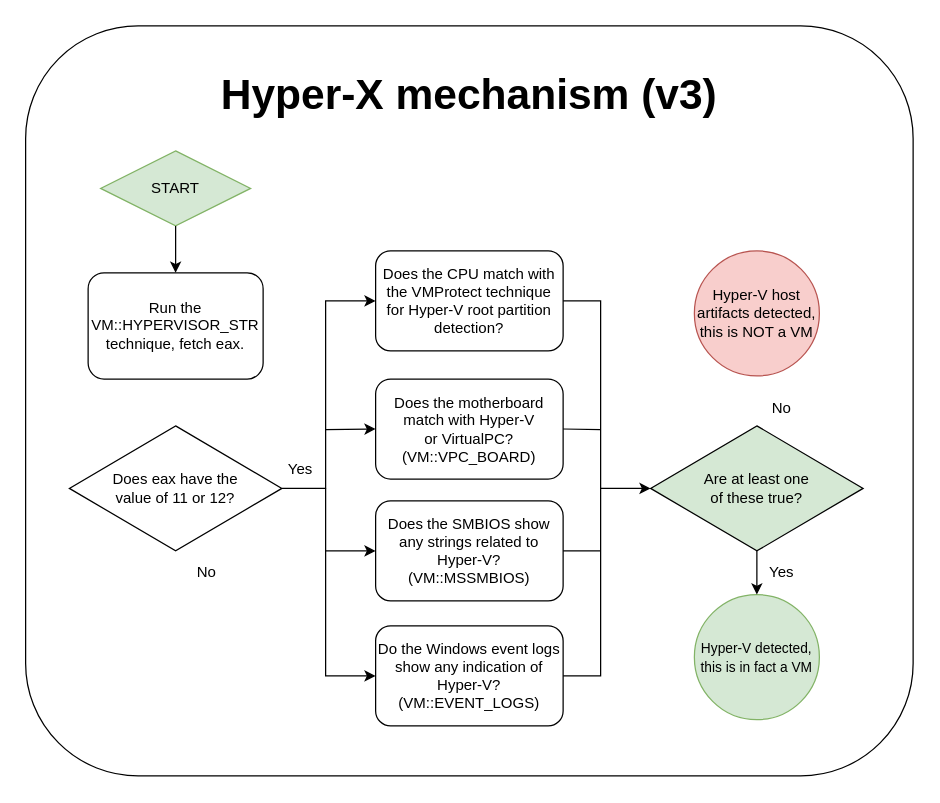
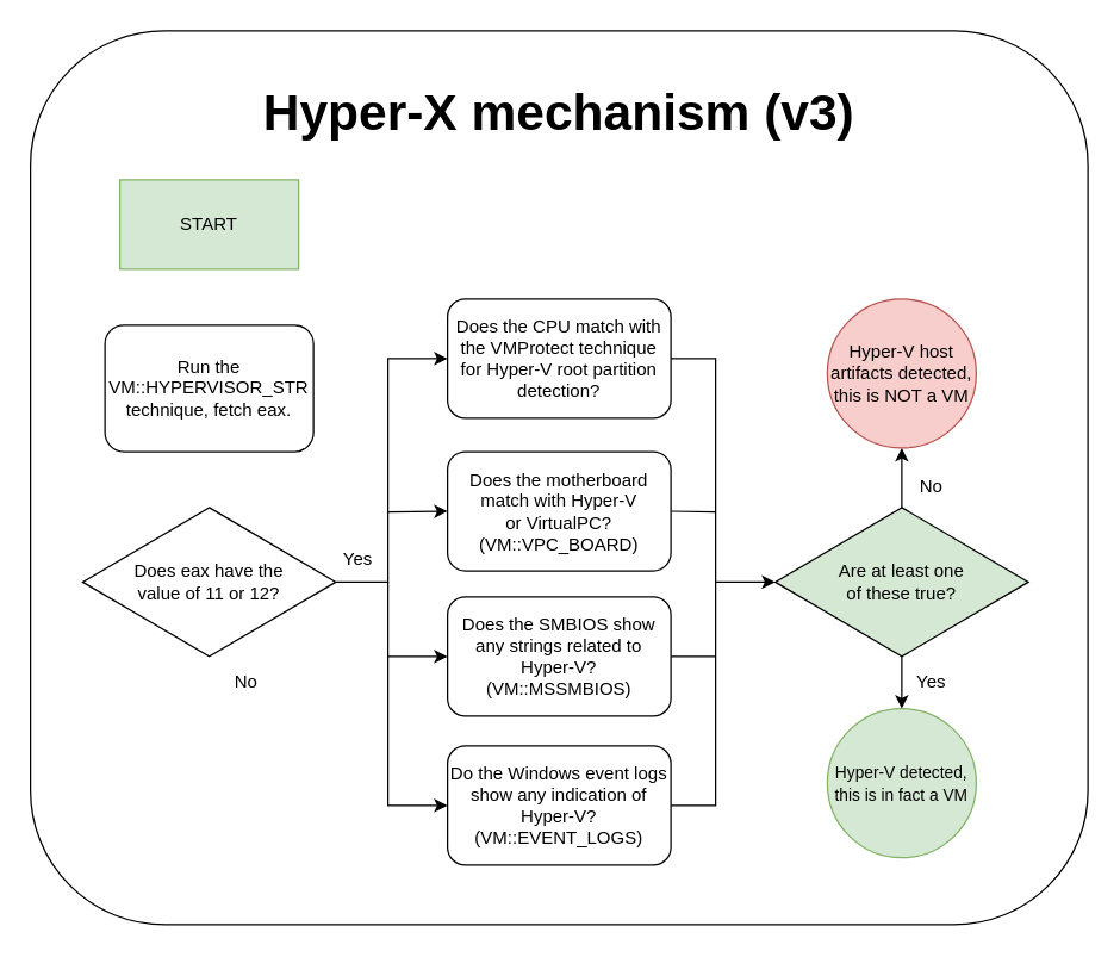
- <mxCell id="3" value="START" style="rhombus;whiteSpace=wrap;html=1;fillColor=#d5e8d4;strokeColor=#82b366;" parent="1" vertex="1"><mxGeometry x="80" y="120" width="120" height="60" as="geometry" /></mxCell>
+ <mxCell id="3" value="START" style="rounded=0;whiteSpace=wrap;html=1;fillColor=#d5e8d4;strokeColor=#82b366;" parent="1" vertex="1"><mxGeometry x="80" y="120" width="120" height="60" as="geometry" /></mxCell>
- <mxCell id="13" value="" style="endArrow=classic;html=1;rounded=0;exitX=0.5;exitY=1;exitDx=0;exitDy=0;entryX=0.5;entryY=0;entryDx=0;entryDy=0;" parent="1" source="3" target="4" edge="1"><mxGeometry width="50" height="50" relative="1" as="geometry"><mxPoint x="350" y="440" as="sourcePoint" /><mxPoint x="140" y="205" as="targetPoint" /></mxGeometry></mxCell>
+ <mxCell id="11" value="" style="endArrow=classic;html=1;rounded=0;entryX=0.5;entryY=1;entryDx=0;entryDy=0;exitX=0.5;exitY=0;exitDx=0;exitDy=0;" parent="1" source="16" target="9" edge="1"><mxGeometry width="50" height="50" relative="1" as="geometry"><mxPoint x="1215" y="290" as="sourcePoint" /><mxPoint x="710" y="330" as="targetPoint" /></mxGeometry></mxCell>
